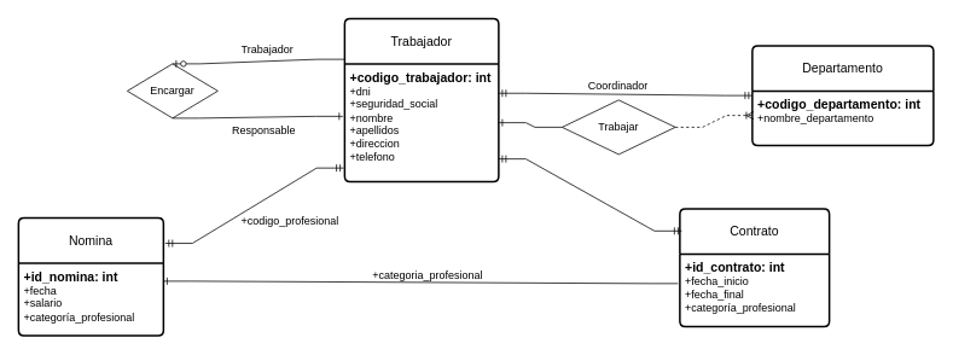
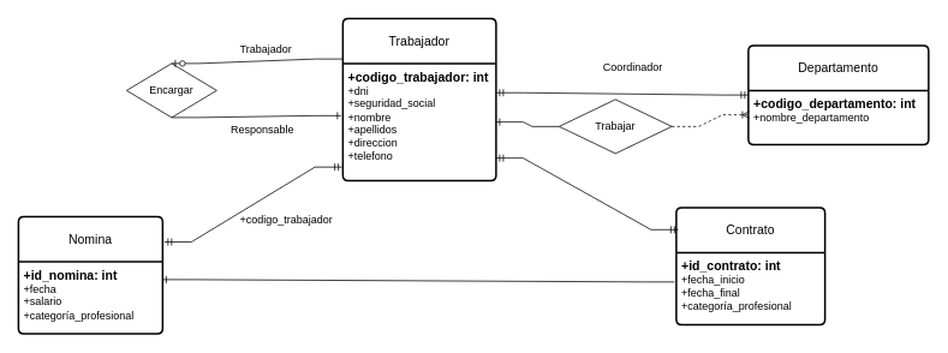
- <mxCell id="15" value="Coordinador" style="text;strokeColor=none;fillColor=none;spacingLeft=4;spacingRight=4;overflow=hidden;rotatable=0;points=[[0,0.5],[1,0.5]];portConstraint=eastwest;fontSize=12;whiteSpace=wrap;html=1;" parent="1" vertex="1"><mxGeometry x="642.5" y="80" width="80" height="30" as="geometry" /></mxCell>
+ <mxCell id="15" value="Coordinador" style="text;strokeColor=none;fillColor=none;spacingLeft=4;spacingRight=4;overflow=hidden;rotatable=0;points=[[0,0.5],[1,0.5]];portConstraint=eastwest;fontSize=12;whiteSpace=wrap;html=1;" parent="1" vertex="1"><mxGeometry x="662.5" y="60" width="80" height="30" as="geometry" /></mxCell>
- <mxCell id="24" value="+codigo_profesional" style="text;strokeColor=none;fillColor=none;spacingLeft=4;spacingRight=4;overflow=hidden;rotatable=0;points=[[0,0.5],[1,0.5]];portConstraint=eastwest;fontSize=12;whiteSpace=wrap;html=1;" parent="1" vertex="1"><mxGeometry x="260" y="230" width="145" height="30" as="geometry" /></mxCell>
+ <mxCell id="24" value="+codigo_trabajador" style="text;strokeColor=none;fillColor=none;spacingLeft=4;spacingRight=4;overflow=hidden;rotatable=0;points=[[0,0.5],[1,0.5]];portConstraint=eastwest;fontSize=12;whiteSpace=wrap;html=1;" parent="1" vertex="1"><mxGeometry x="260" y="230" width="145" height="30" as="geometry" /></mxCell>
- <mxCell id="23" value="+categoria_profesional" style="text;strokeColor=none;fillColor=none;spacingLeft=4;spacingRight=4;overflow=hidden;rotatable=0;points=[[0,0.5],[1,0.5]];portConstraint=eastwest;fontSize=12;whiteSpace=wrap;html=1;" parent="1" vertex="1"><mxGeometry x="405" y="290" width="145" height="30" as="geometry" /></mxCell>
